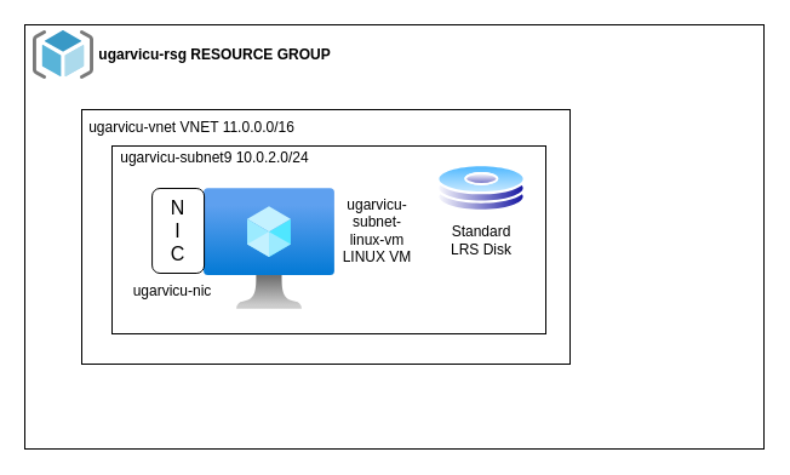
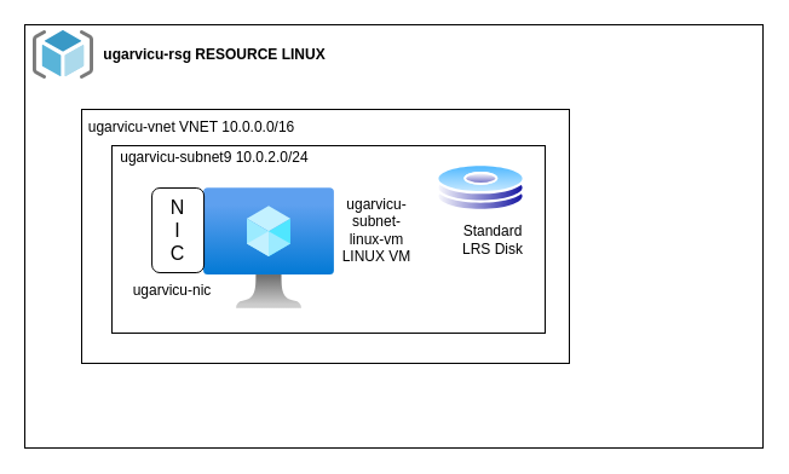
- <mxCell id="7" value="&lt;b&gt;ugarvicu-rsg RESOURCE GROUP&lt;/b&gt;" style="text;html=1;strokeColor=none;fillColor=none;align=center;verticalAlign=middle;whiteSpace=wrap;rounded=0;" vertex="1" parent="1"><mxGeometry x="67" y="30" width="220" height="30" as="geometry" /></mxCell>
+ <mxCell id="7" value="&lt;b&gt;ugarvicu-rsg RESOURCE LINUX&lt;/b&gt;" style="text;html=1;strokeColor=none;fillColor=none;align=center;verticalAlign=middle;whiteSpace=wrap;rounded=0;" vertex="1" parent="1"><mxGeometry x="67" y="30" width="220" height="30" as="geometry" /></mxCell>
- <mxCell id="9" value="ugarvicu-vnet VNET 11.0.0.0/16" style="text;html=1;strokeColor=none;fillColor=none;align=center;verticalAlign=middle;whiteSpace=wrap;rounded=0;" vertex="1" parent="1"><mxGeometry x="67" y="90" width="181.5" height="30" as="geometry" /></mxCell>
+ <mxCell id="9" value="ugarvicu-vnet VNET 10.0.0.0/16" style="text;html=1;strokeColor=none;fillColor=none;align=center;verticalAlign=middle;whiteSpace=wrap;rounded=0;" vertex="1" parent="1"><mxGeometry x="67" y="90" width="181.5" height="30" as="geometry" /></mxCell>
- <mxCell id="14" value="Standard LRS Disk" style="text;html=1;strokeColor=none;fillColor=none;align=center;verticalAlign=middle;whiteSpace=wrap;rounded=0;" vertex="1" parent="1"><mxGeometry x="367.03" y="182.5" width="60" height="30" as="geometry" /></mxCell>
+ <mxCell id="14" value="Standard LRS Disk" style="text;html=1;strokeColor=none;fillColor=none;align=center;verticalAlign=middle;whiteSpace=wrap;rounded=0;" vertex="1" parent="1"><mxGeometry x="377.03" y="182.5" width="60" height="30" as="geometry" /></mxCell>
